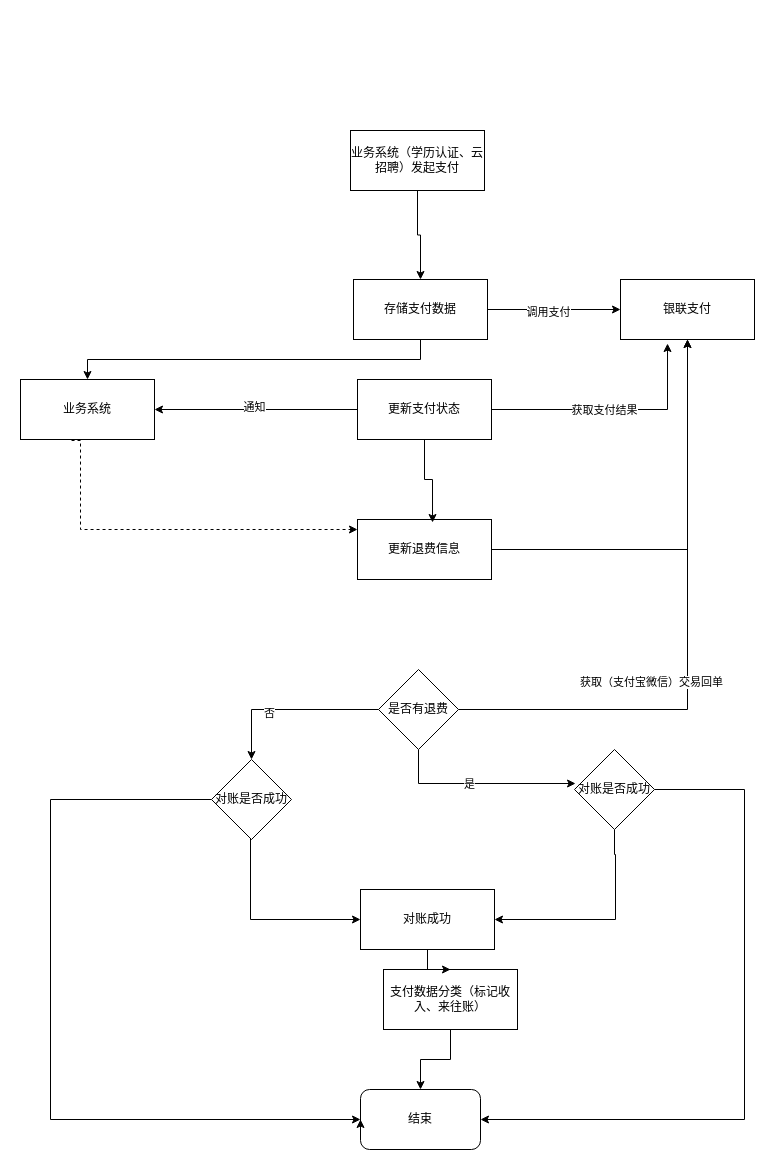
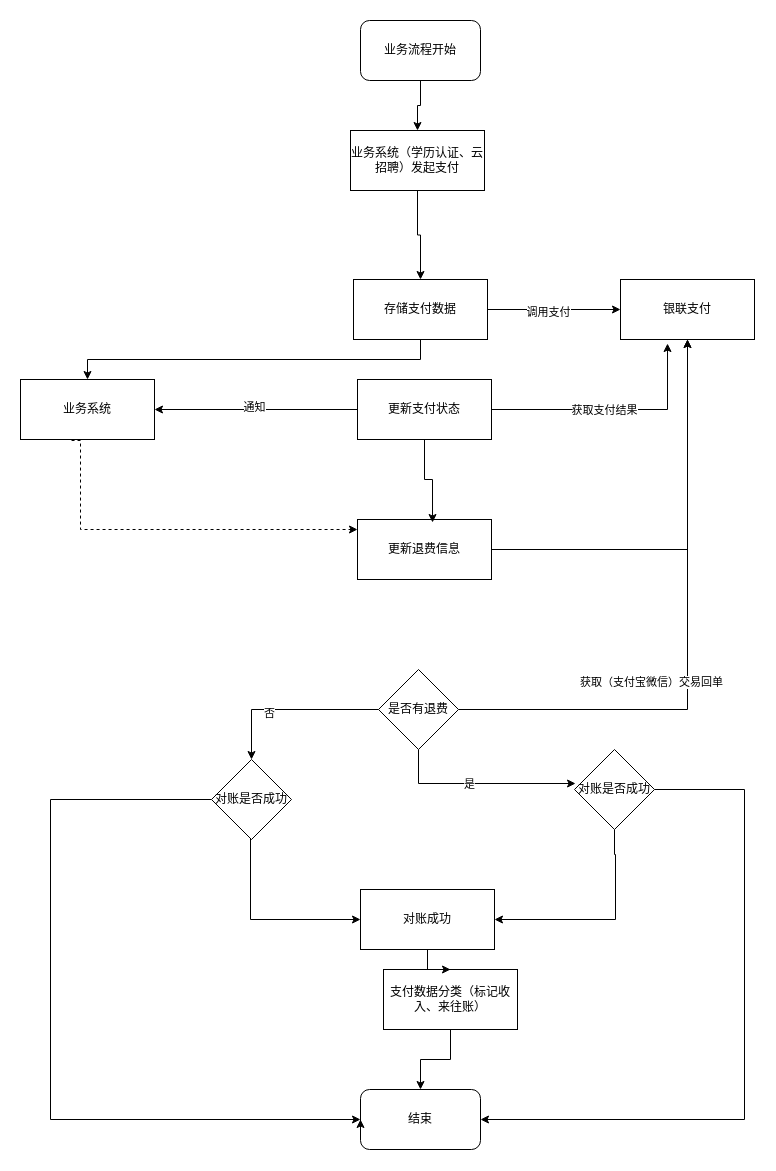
+ <mxCell id="3" value="业务流程开始" style="rounded=1;whiteSpace=wrap;html=1;" vertex="1" parent="1"><mxGeometry x="360" y="20" width="120" height="60" as="geometry" /></mxCell>
+ <mxCell id="2" style="edgeStyle=orthogonalEdgeStyle;rounded=0;orthogonalLoop=1;jettySize=auto;html=1;entryX=0.5;entryY=0;entryDx=0;entryDy=0;" edge="1" parent="1" source="3" target="5"><mxGeometry relative="1" as="geometry" /></mxCell>
